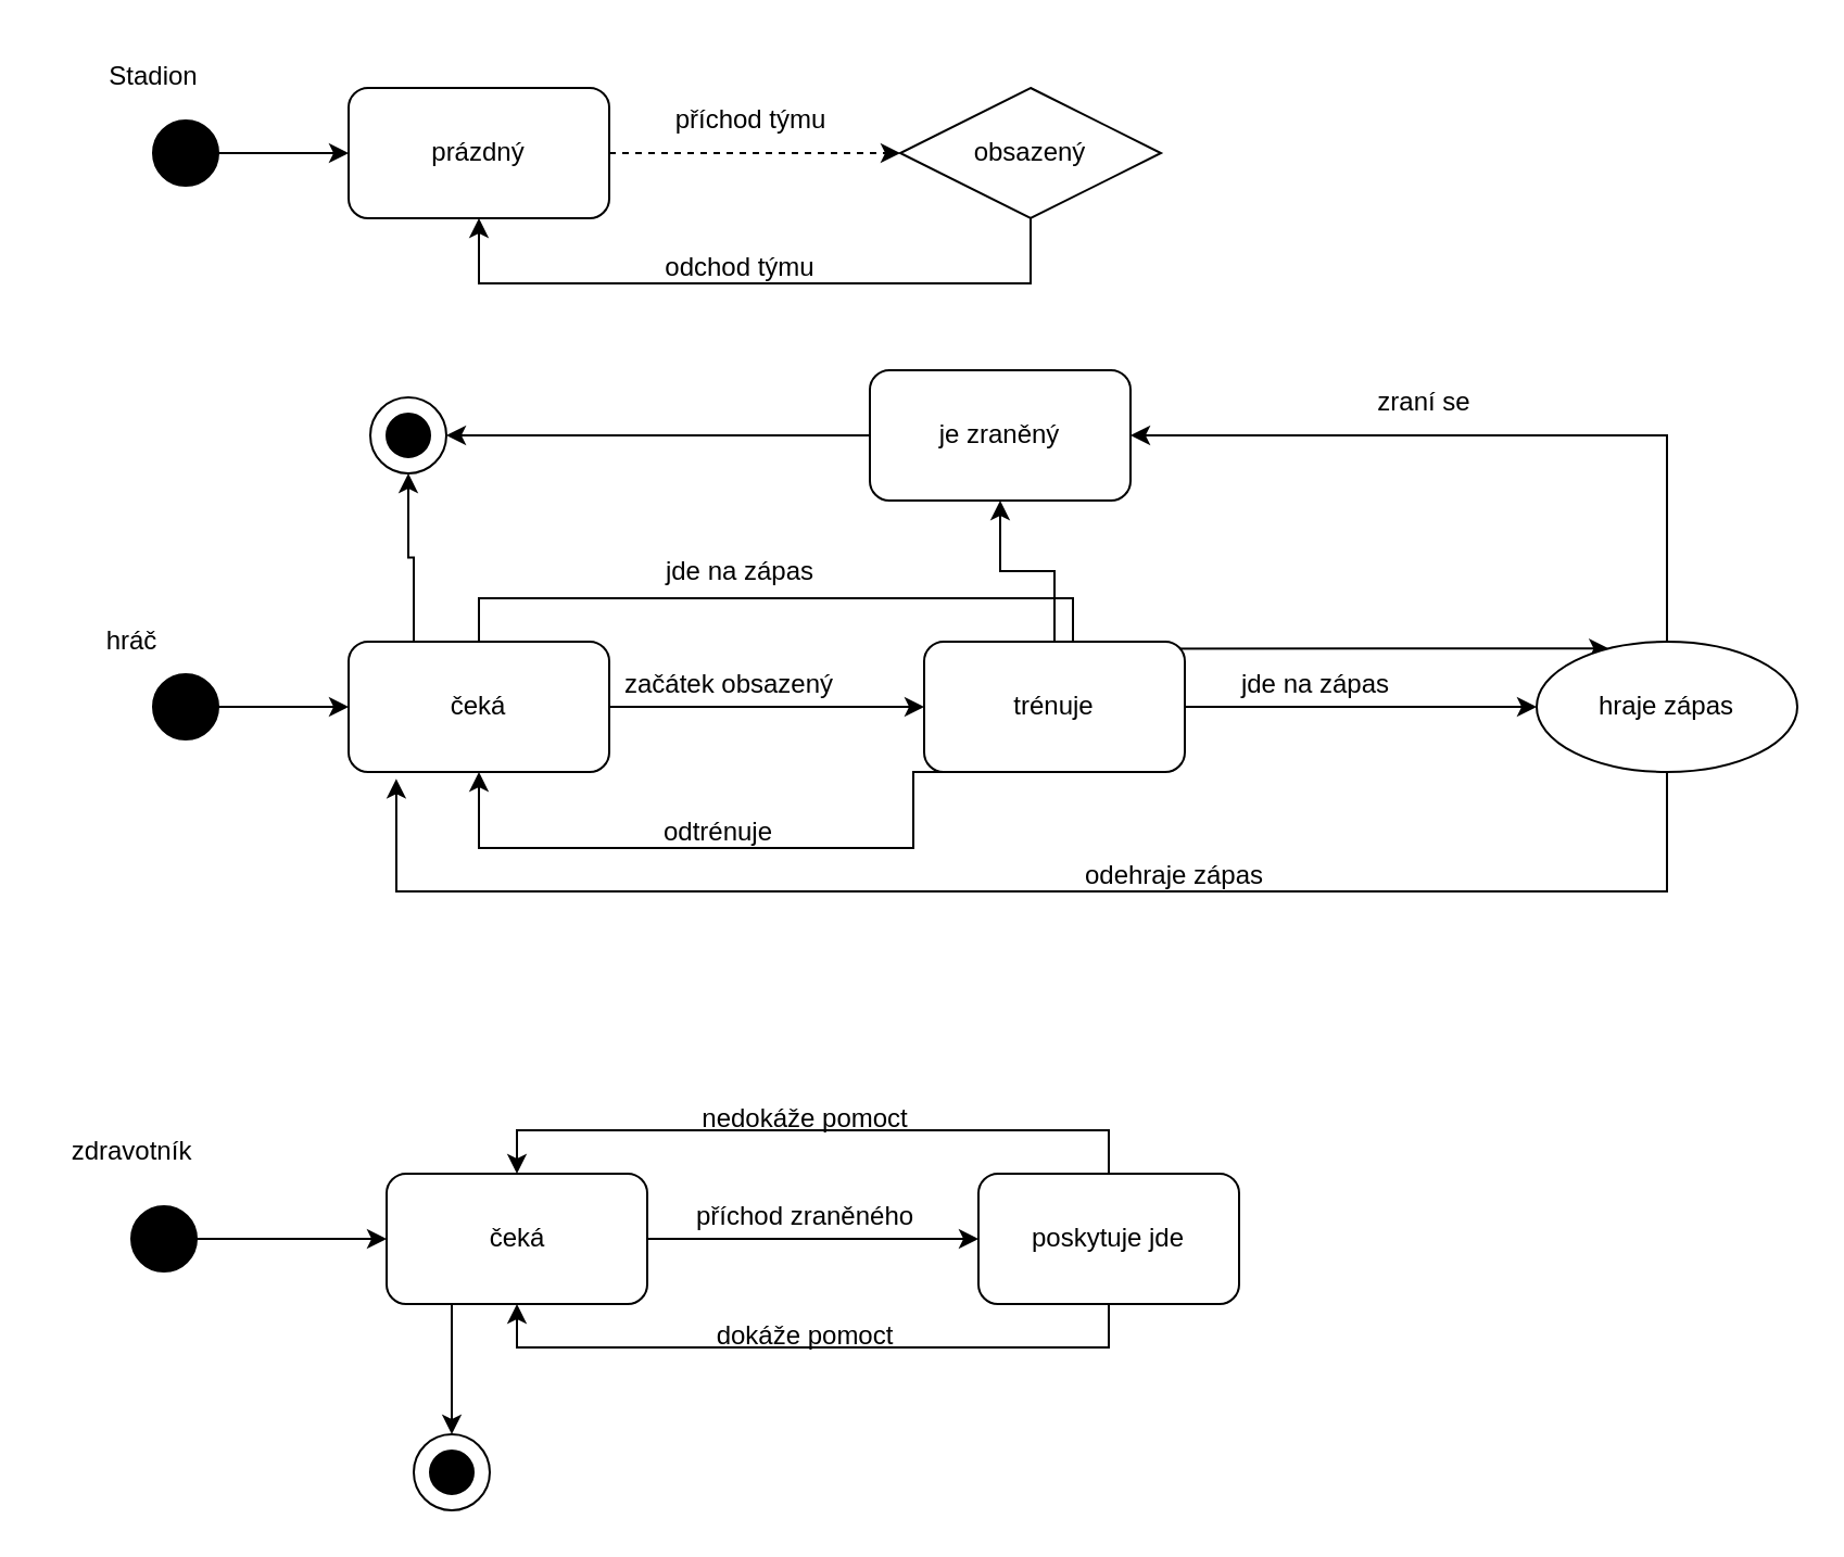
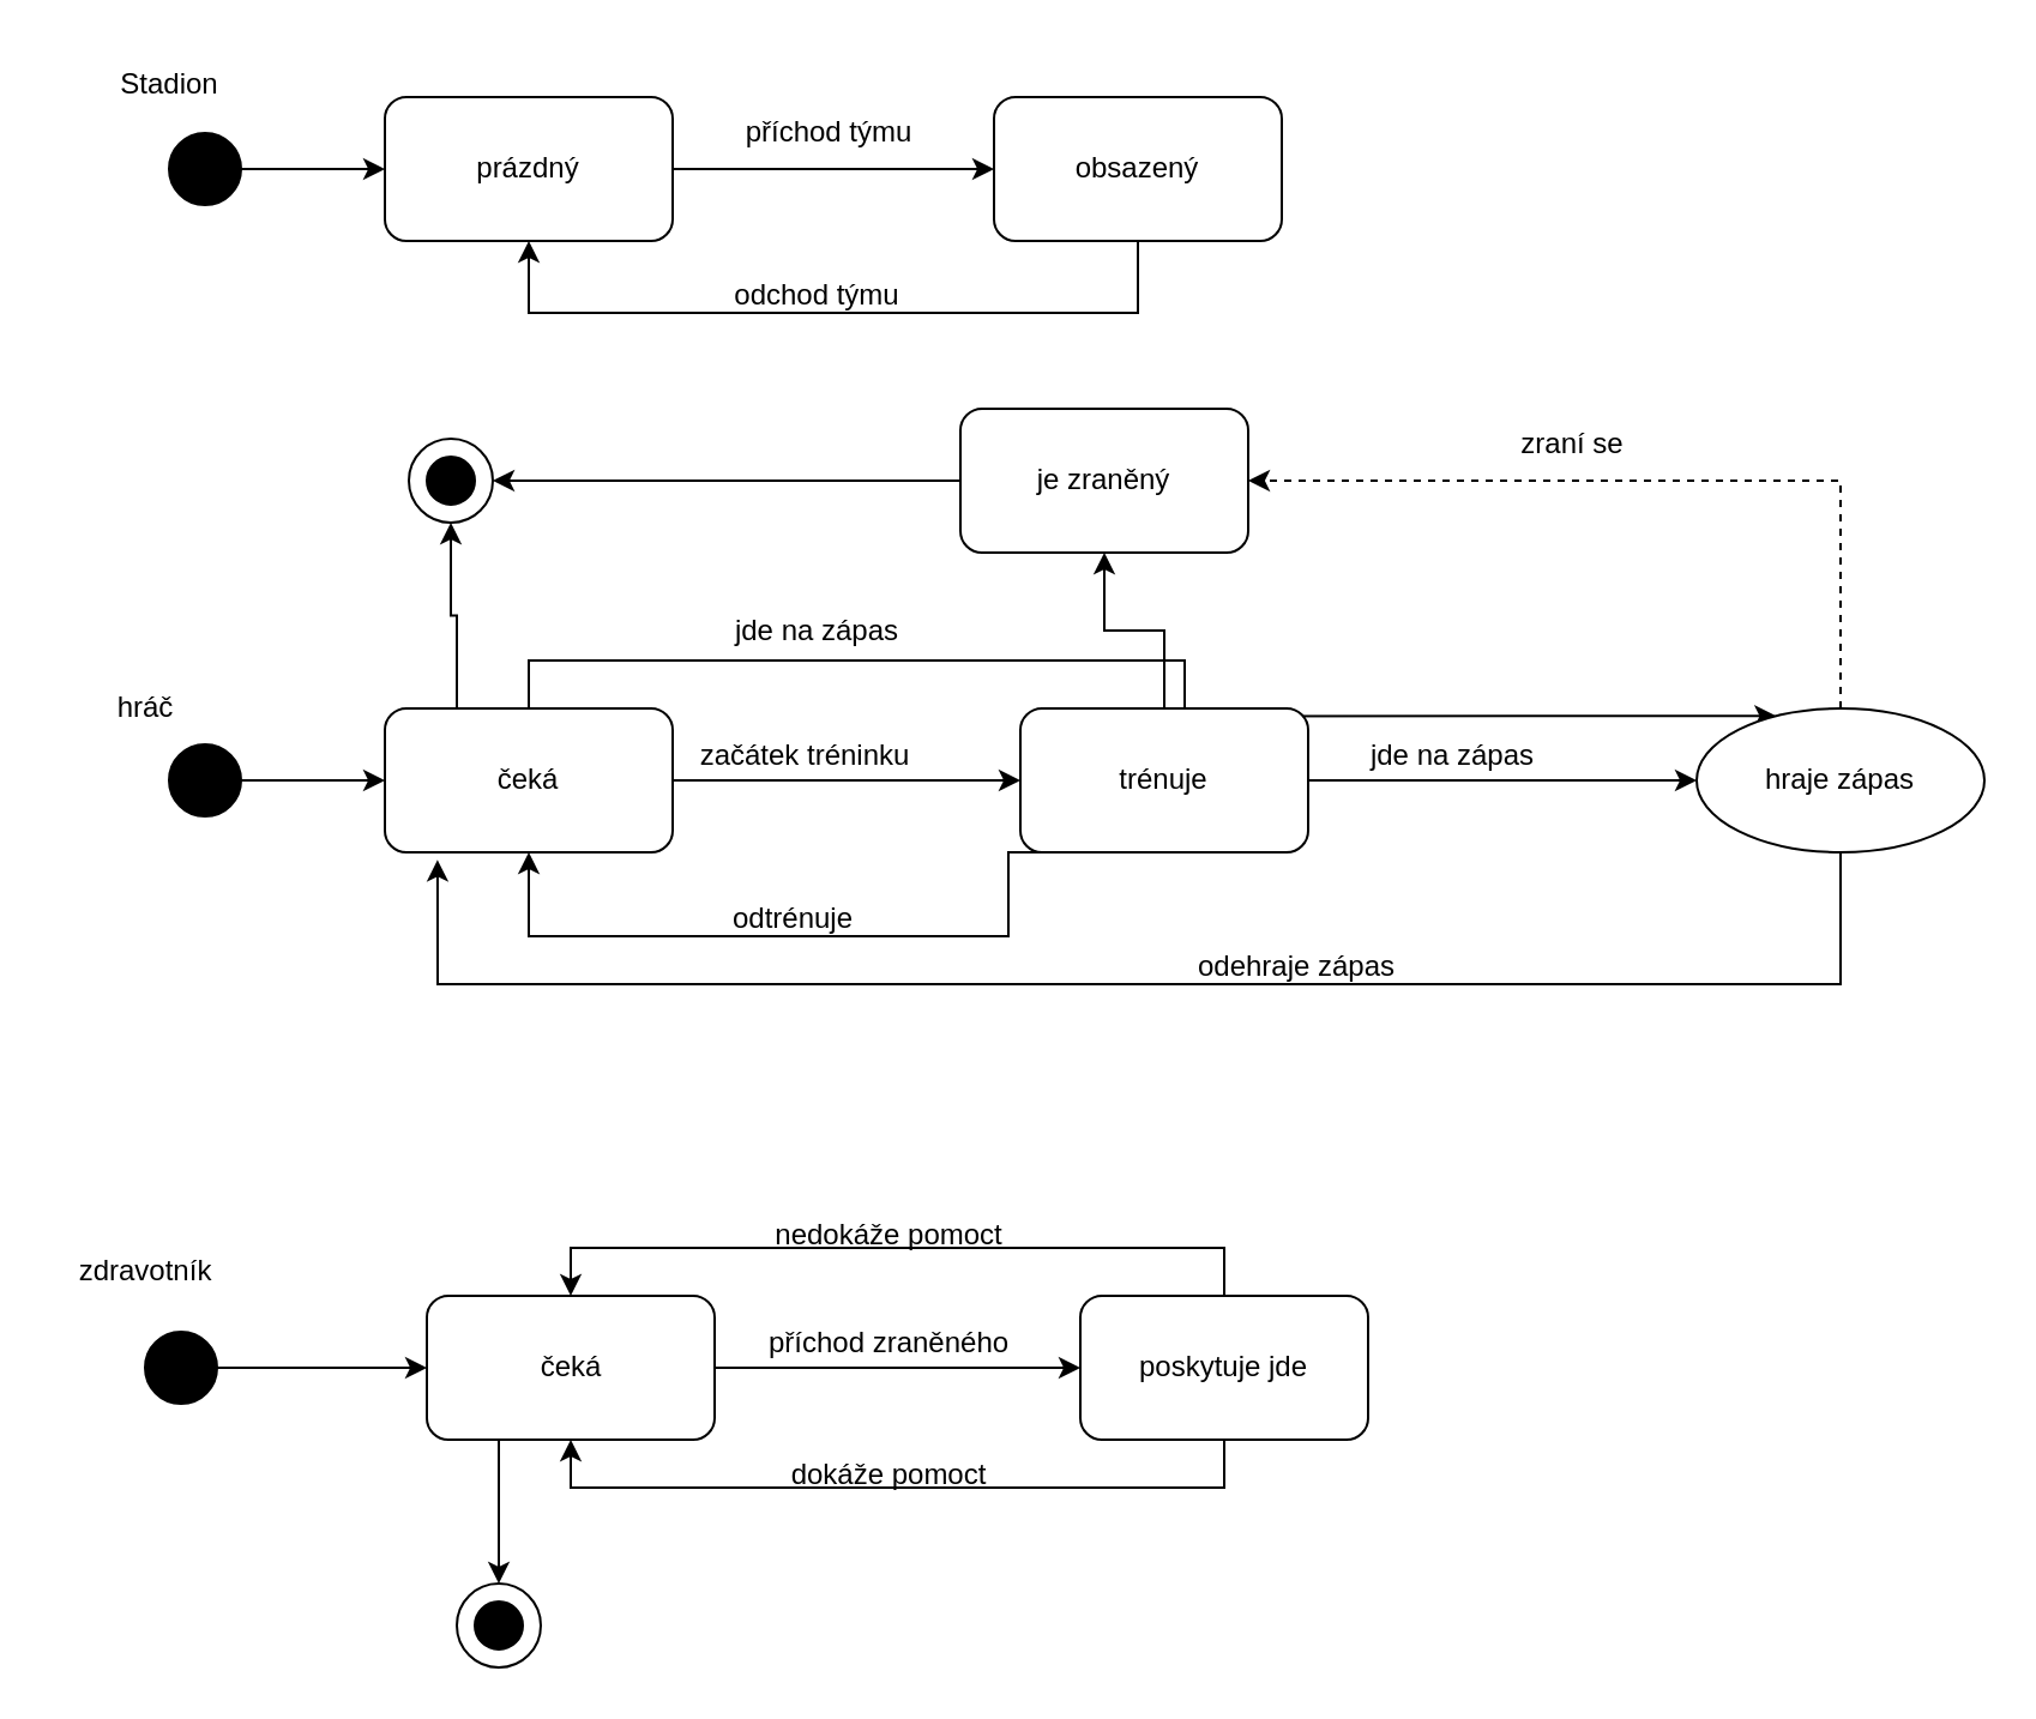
- <mxCell id="8" style="edgeStyle=orthogonalEdgeStyle;rounded=0;orthogonalLoop=1;jettySize=auto;html=1;exitX=1;exitY=0.5;exitDx=0;exitDy=0;entryX=0;entryY=0.5;entryDx=0;entryDy=0;dashed=1;" edge="1" parent="1" source="9" target="11"><mxGeometry relative="1" as="geometry" /></mxCell>
+ <mxCell id="8" style="edgeStyle=orthogonalEdgeStyle;rounded=0;orthogonalLoop=1;jettySize=auto;html=1;exitX=1;exitY=0.5;exitDx=0;exitDy=0;entryX=0;entryY=0.5;entryDx=0;entryDy=0;" edge="1" parent="1" source="9" target="11"><mxGeometry relative="1" as="geometry" /></mxCell>
- <mxCell id="11" value="obsazený" style="rhombus;whiteSpace=wrap;html=1;" vertex="1" parent="1"><mxGeometry x="414" y="40" width="120" height="60" as="geometry" /></mxCell>
+ <mxCell id="11" value="obsazený" style="rounded=1;whiteSpace=wrap;html=1;" vertex="1" parent="1"><mxGeometry x="414" y="40" width="120" height="60" as="geometry" /></mxCell>
- <mxCell id="26" style="edgeStyle=orthogonalEdgeStyle;rounded=0;orthogonalLoop=1;jettySize=auto;html=1;exitX=0.5;exitY=0;exitDx=0;exitDy=0;entryX=1;entryY=0.5;entryDx=0;entryDy=0;" edge="1" parent="1" source="27" target="29"><mxGeometry relative="1" as="geometry" /></mxCell>
+ <mxCell id="26" style="edgeStyle=orthogonalEdgeStyle;rounded=0;orthogonalLoop=1;jettySize=auto;html=1;exitX=0.5;exitY=0;exitDx=0;exitDy=0;entryX=1;entryY=0.5;entryDx=0;entryDy=0;dashed=1;" edge="1" parent="1" source="27" target="29"><mxGeometry relative="1" as="geometry" /></mxCell>
- <mxCell id="38" value="začátek obsazený" style="text;html=1;align=center;verticalAlign=middle;resizable=0;points=[];autosize=1;strokeColor=none;fillColor=none;" vertex="1" parent="1"><mxGeometry x="280" y="300" width="110" height="30" as="geometry" /></mxCell>
+ <mxCell id="38" value="začátek tréninku" style="text;html=1;align=center;verticalAlign=middle;resizable=0;points=[];autosize=1;strokeColor=none;fillColor=none;" vertex="1" parent="1"><mxGeometry x="280" y="300" width="110" height="30" as="geometry" /></mxCell>
